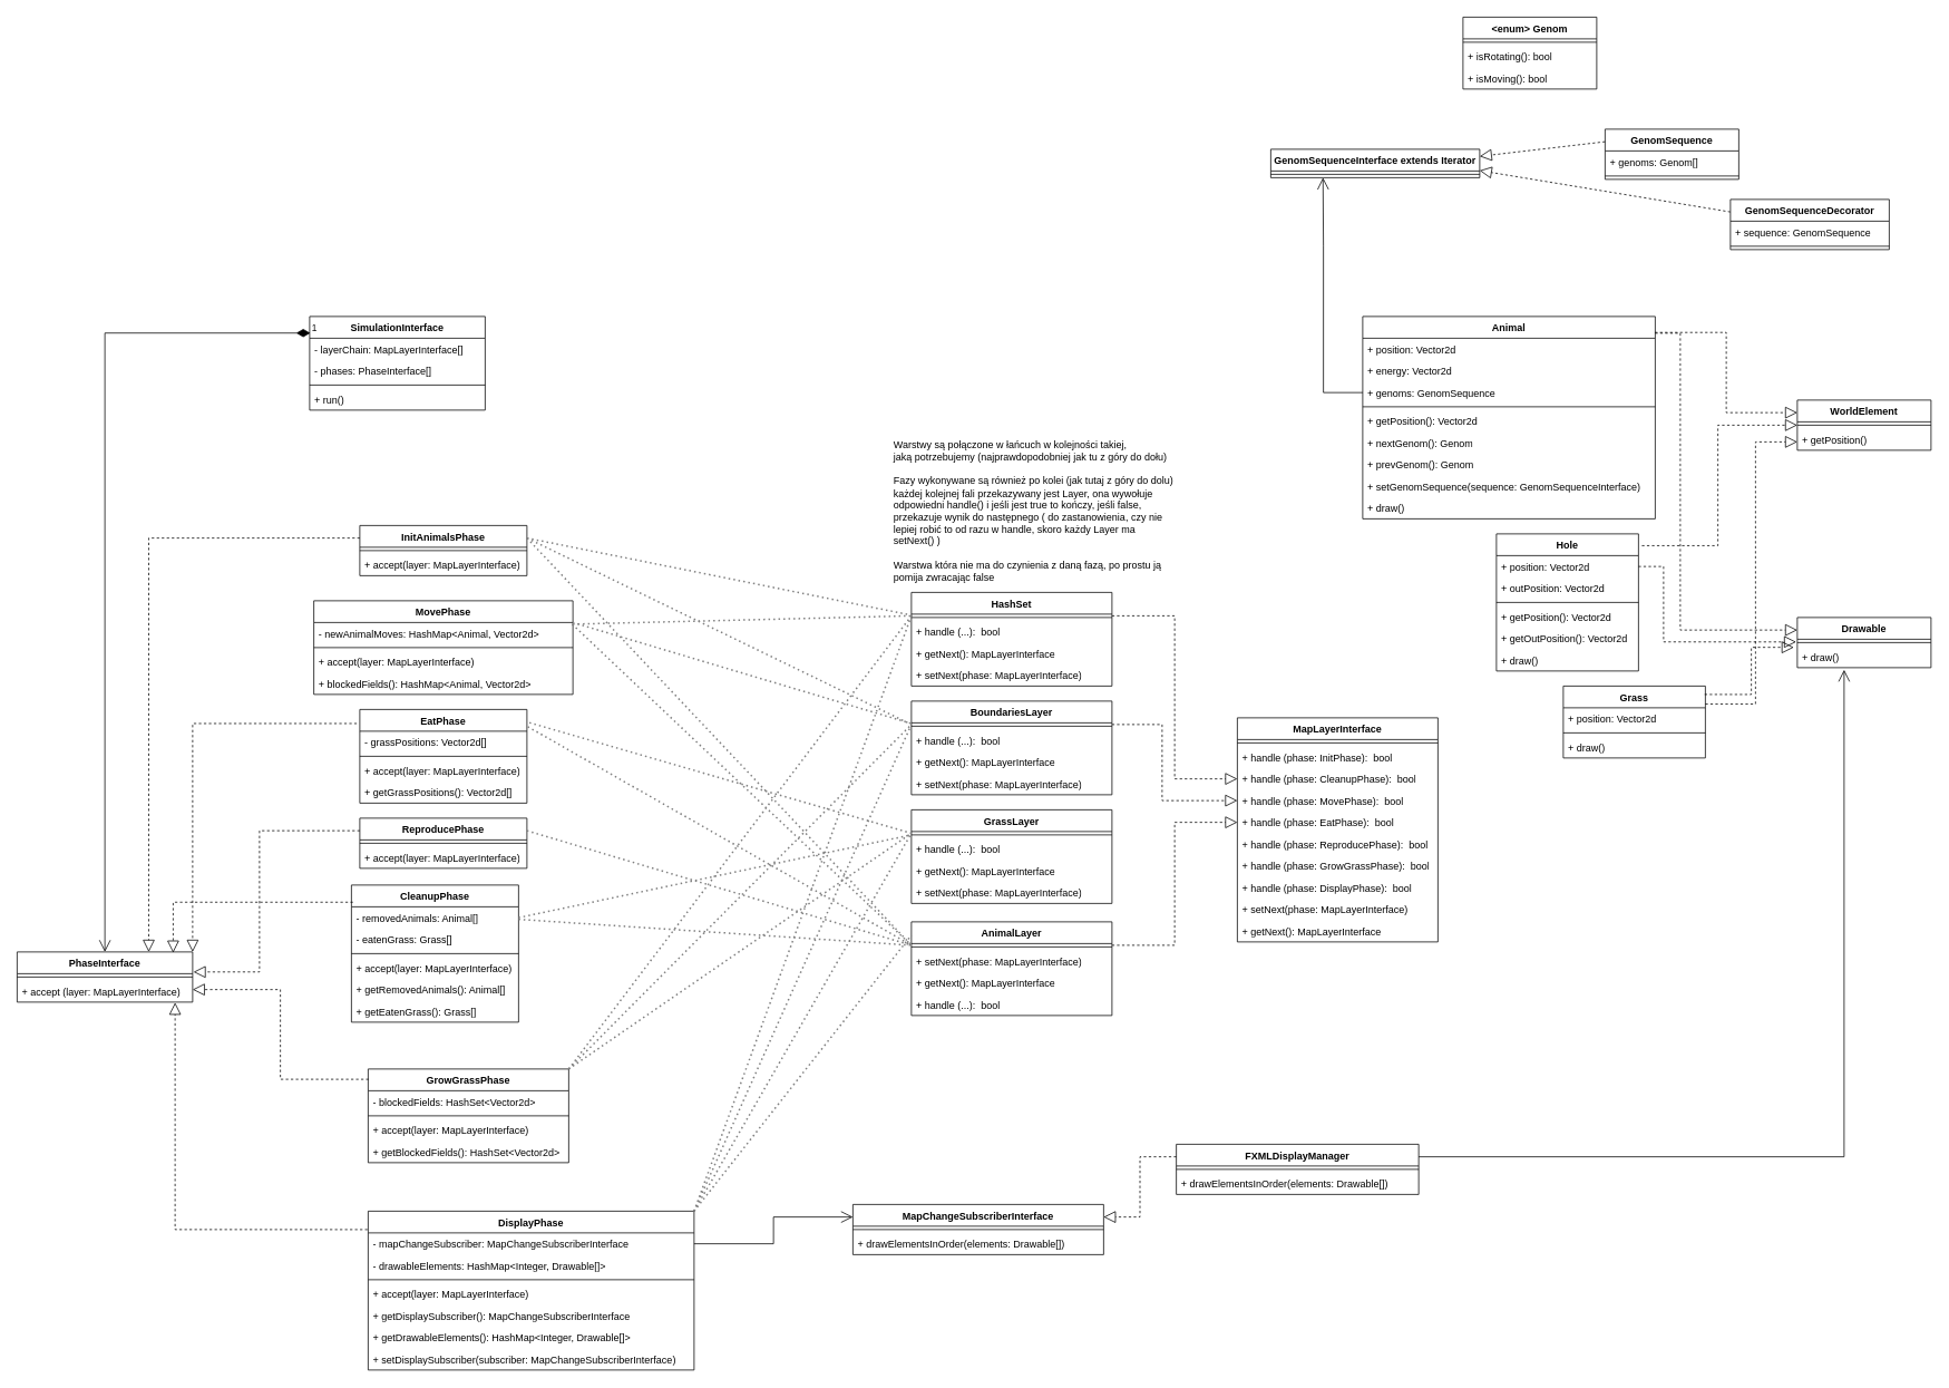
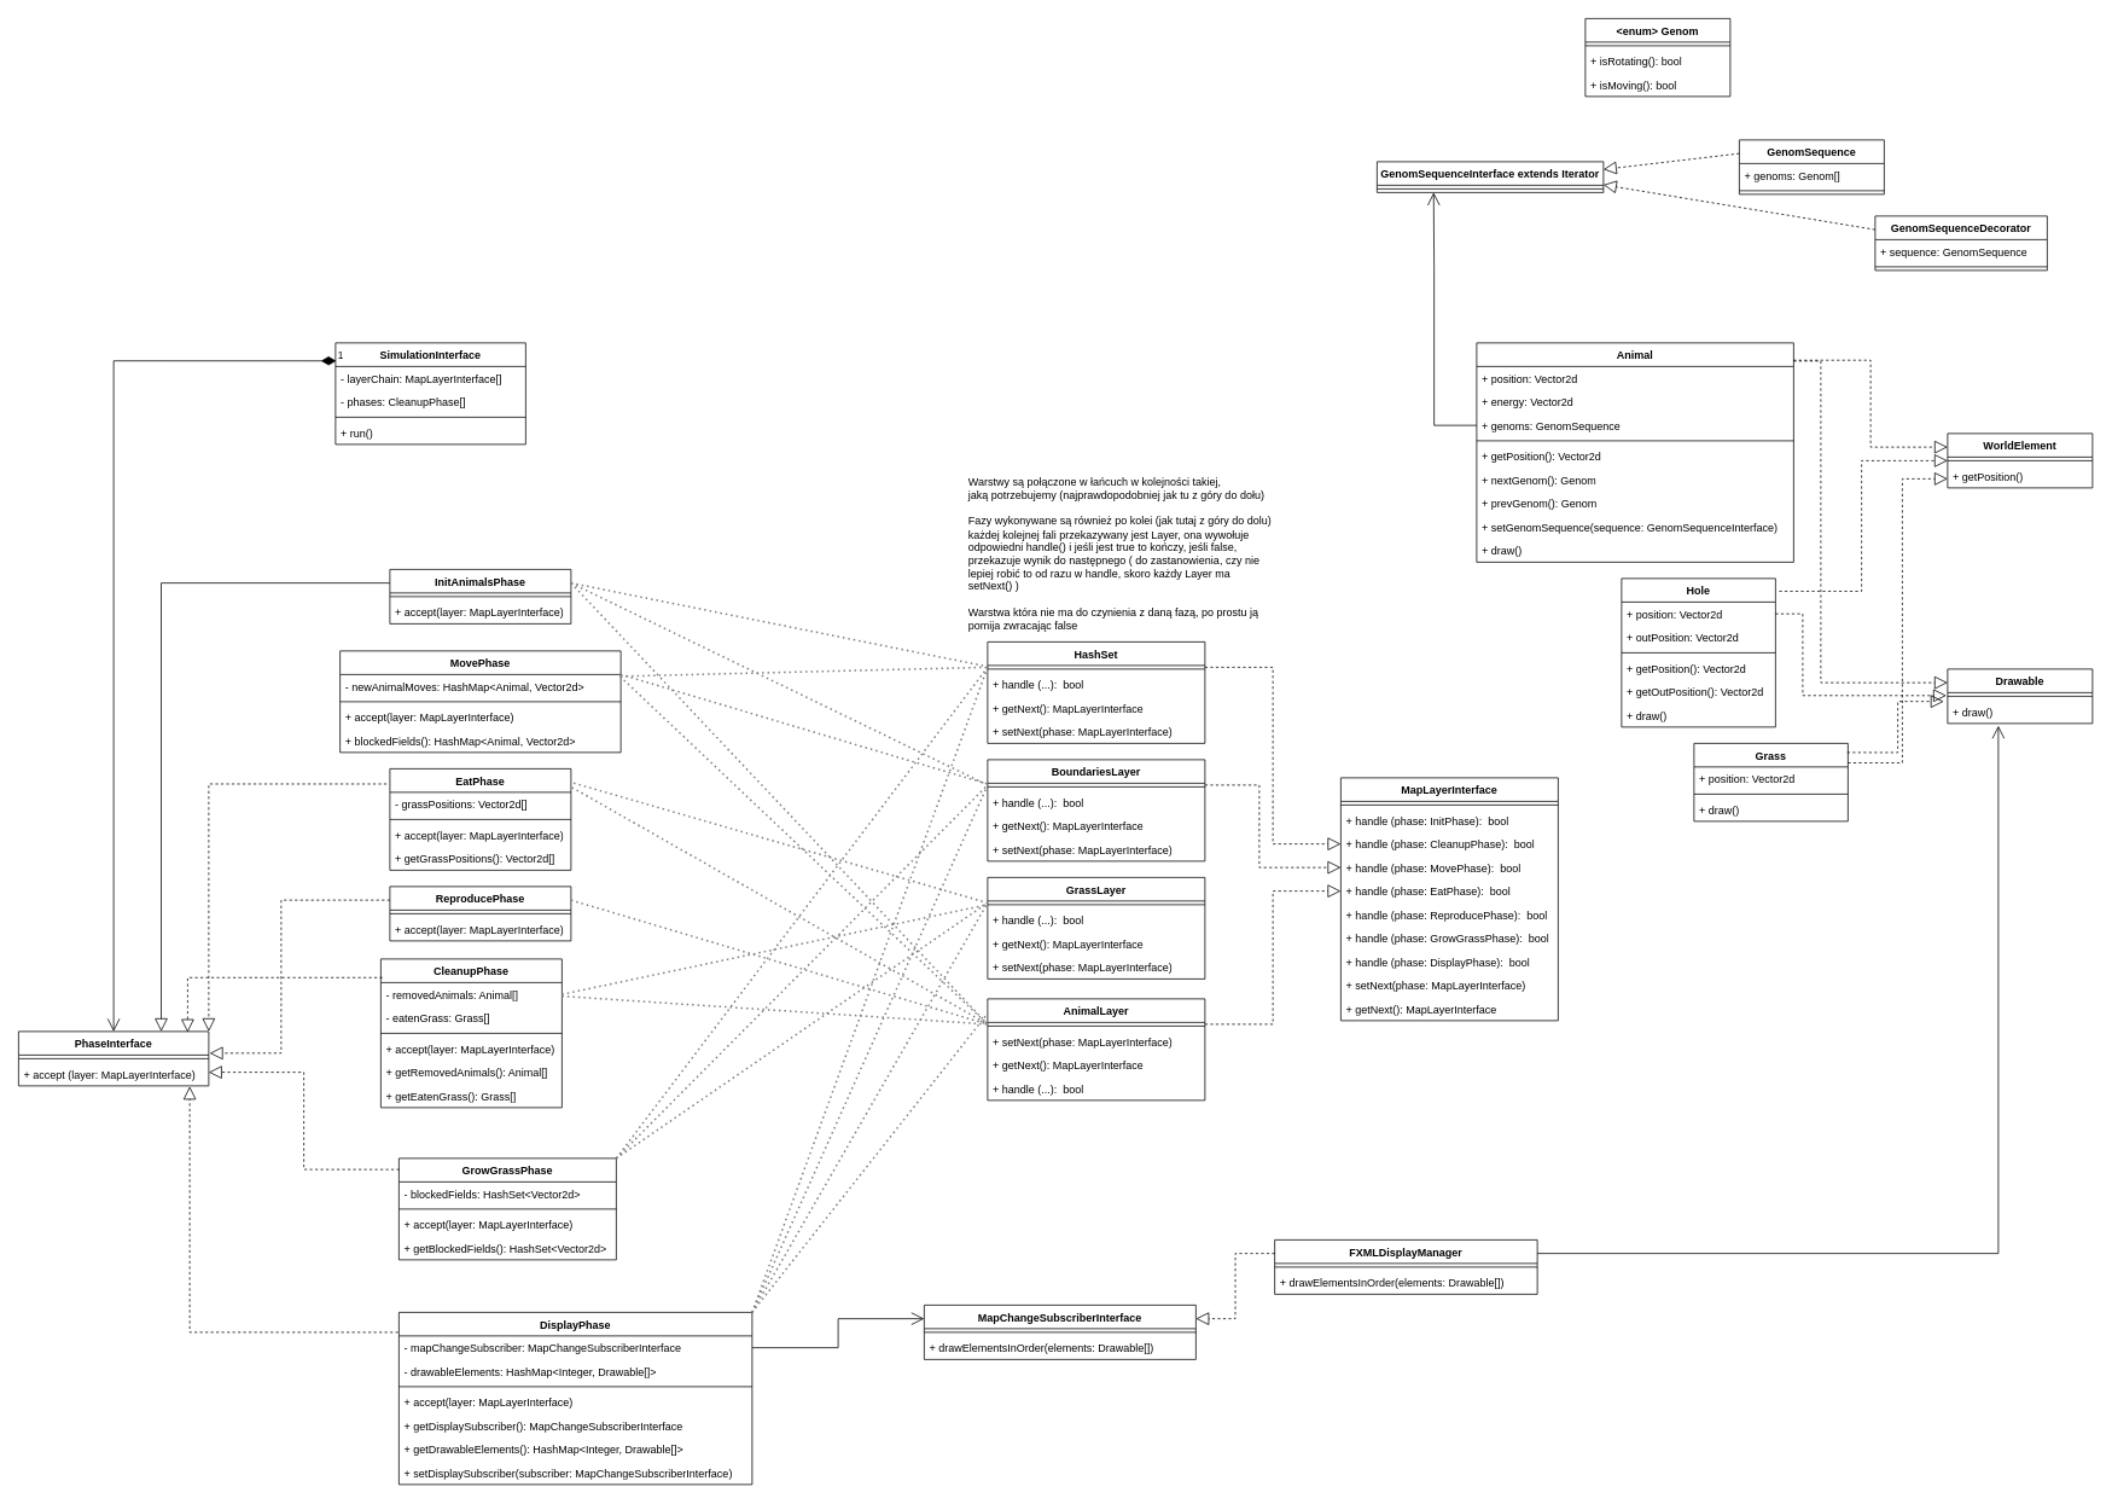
- <mxCell id="108" value="- phases: PhaseInterface[]" style="text;strokeColor=none;fillColor=none;align=left;verticalAlign=top;spacingLeft=4;spacingRight=4;overflow=hidden;rotatable=0;points=[[0,0.5],[1,0.5]];portConstraint=eastwest;whiteSpace=wrap;html=1;" parent="106" vertex="1"><mxGeometry y="52" width="210" height="26" as="geometry" /></mxCell>
+ <mxCell id="108" value="- phases: CleanupPhase[]" style="text;strokeColor=none;fillColor=none;align=left;verticalAlign=top;spacingLeft=4;spacingRight=4;overflow=hidden;rotatable=0;points=[[0,0.5],[1,0.5]];portConstraint=eastwest;whiteSpace=wrap;html=1;" parent="106" vertex="1"><mxGeometry y="52" width="210" height="26" as="geometry" /></mxCell>
- <mxCell id="94" value="" style="endArrow=block;dashed=1;endFill=0;endSize=12;html=1;rounded=0;exitX=0;exitY=0.25;exitDx=0;exitDy=0;entryX=0.75;entryY=0;entryDx=0;entryDy=0;edgeStyle=orthogonalEdgeStyle;" parent="1" source="91" target="2" edge="1"><mxGeometry width="160" relative="1" as="geometry"><mxPoint x="442" y="802" as="sourcePoint" /><mxPoint x="217" y="1149" as="targetPoint" /></mxGeometry></mxCell>
+ <mxCell id="94" value="" style="endArrow=block;dashed=0;endFill=0;endSize=12;html=1;rounded=0;exitX=0;exitY=0.25;exitDx=0;exitDy=0;entryX=0.75;entryY=0;entryDx=0;entryDy=0;edgeStyle=orthogonalEdgeStyle;" parent="1" source="91" target="2" edge="1"><mxGeometry width="160" relative="1" as="geometry"><mxPoint x="442" y="802" as="sourcePoint" /><mxPoint x="217" y="1149" as="targetPoint" /></mxGeometry></mxCell>
